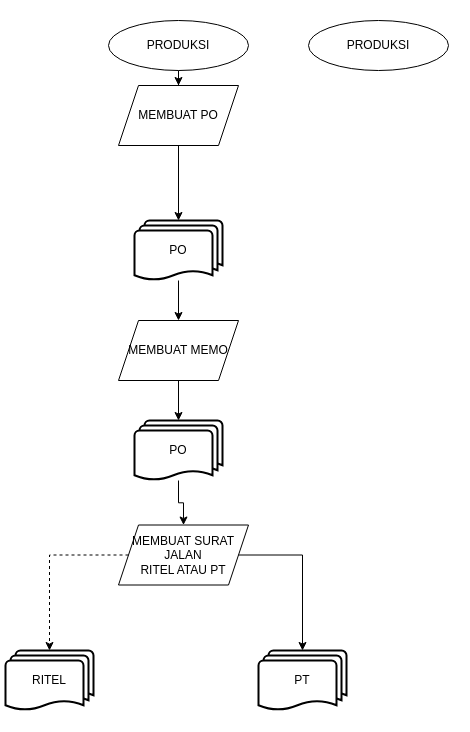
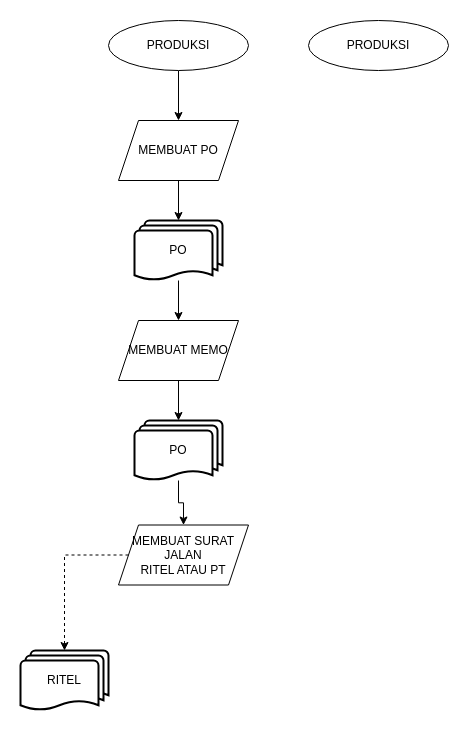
- <mxCell id="4" value="&lt;font style=&quot;vertical-align: inherit;&quot;&gt;&lt;font style=&quot;vertical-align: inherit;&quot;&gt;MEMBUAT PO&lt;br&gt;&lt;/font&gt;&lt;/font&gt;" style="shape=parallelogram;perimeter=parallelogramPerimeter;whiteSpace=wrap;html=1;fixedSize=1;" vertex="1" parent="1"><mxGeometry x="118" y="85" width="120" height="60" as="geometry" /></mxCell>
+ <mxCell id="4" value="&lt;font style=&quot;vertical-align: inherit;&quot;&gt;&lt;font style=&quot;vertical-align: inherit;&quot;&gt;MEMBUAT PO&lt;br&gt;&lt;/font&gt;&lt;/font&gt;" style="shape=parallelogram;perimeter=parallelogramPerimeter;whiteSpace=wrap;html=1;fixedSize=1;" vertex="1" parent="1"><mxGeometry x="118" y="120" width="120" height="60" as="geometry" /></mxCell>
- <mxCell id="16" style="edgeStyle=orthogonalEdgeStyle;rounded=0;orthogonalLoop=1;jettySize=auto;html=1;entryX=0.5;entryY=0;entryDx=0;entryDy=0;entryPerimeter=0;" edge="1" parent="1" source="12" target="13"><mxGeometry relative="1" as="geometry" /></mxCell>
- <mxCell id="14" value="&lt;font style=&quot;vertical-align: inherit;&quot;&gt;&lt;font style=&quot;vertical-align: inherit;&quot;&gt;RITEL&lt;/font&gt;&lt;/font&gt;" style="strokeWidth=2;html=1;shape=mxgraph.flowchart.multi-document;whiteSpace=wrap;" vertex="1" parent="1"><mxGeometry x="5" y="650" width="88" height="60" as="geometry" /></mxCell>
+ <mxCell id="14" value="&lt;font style=&quot;vertical-align: inherit;&quot;&gt;&lt;font style=&quot;vertical-align: inherit;&quot;&gt;RITEL&lt;/font&gt;&lt;/font&gt;" style="strokeWidth=2;html=1;shape=mxgraph.flowchart.multi-document;whiteSpace=wrap;" vertex="1" parent="1"><mxGeometry x="20" y="650" width="88" height="60" as="geometry" /></mxCell>
- <mxCell id="13" value="&lt;font style=&quot;vertical-align: inherit;&quot;&gt;&lt;font style=&quot;vertical-align: inherit;&quot;&gt;&lt;font style=&quot;vertical-align: inherit;&quot;&gt;&lt;font style=&quot;vertical-align: inherit;&quot;&gt;&lt;font style=&quot;vertical-align: inherit;&quot;&gt;&lt;font style=&quot;vertical-align: inherit;&quot;&gt;PT&lt;/font&gt;&lt;/font&gt;&lt;/font&gt;&lt;/font&gt;&lt;/font&gt;&lt;/font&gt;" style="strokeWidth=2;html=1;shape=mxgraph.flowchart.multi-document;whiteSpace=wrap;" vertex="1" parent="1"><mxGeometry x="258" y="650" width="88" height="60" as="geometry" /></mxCell>
